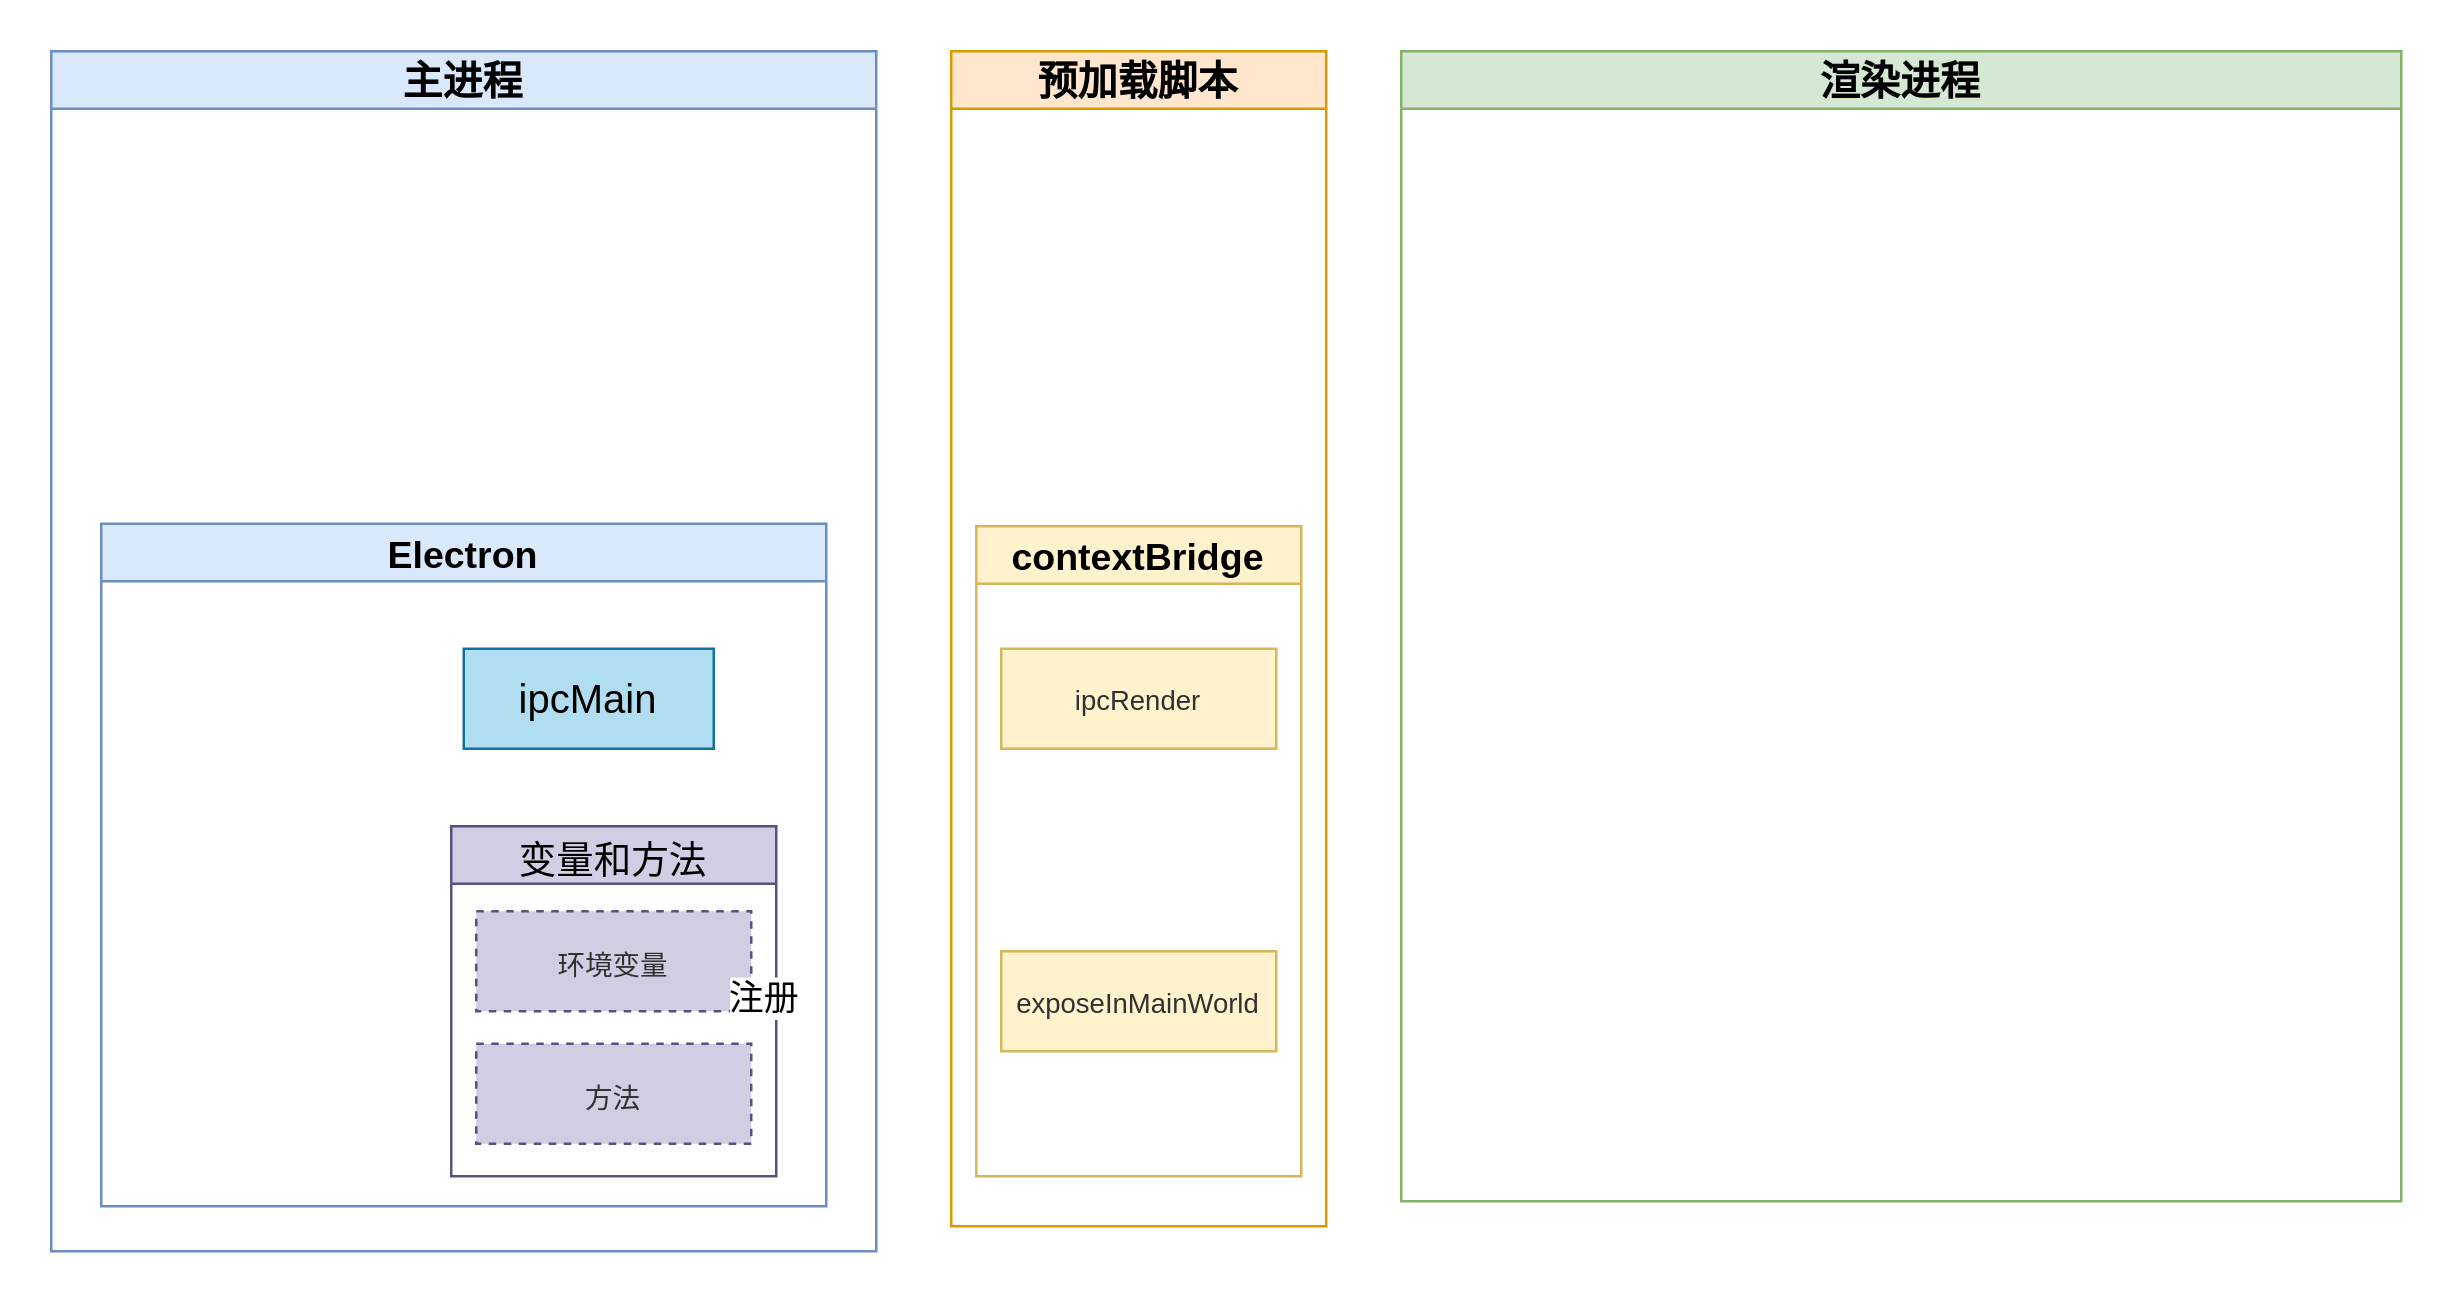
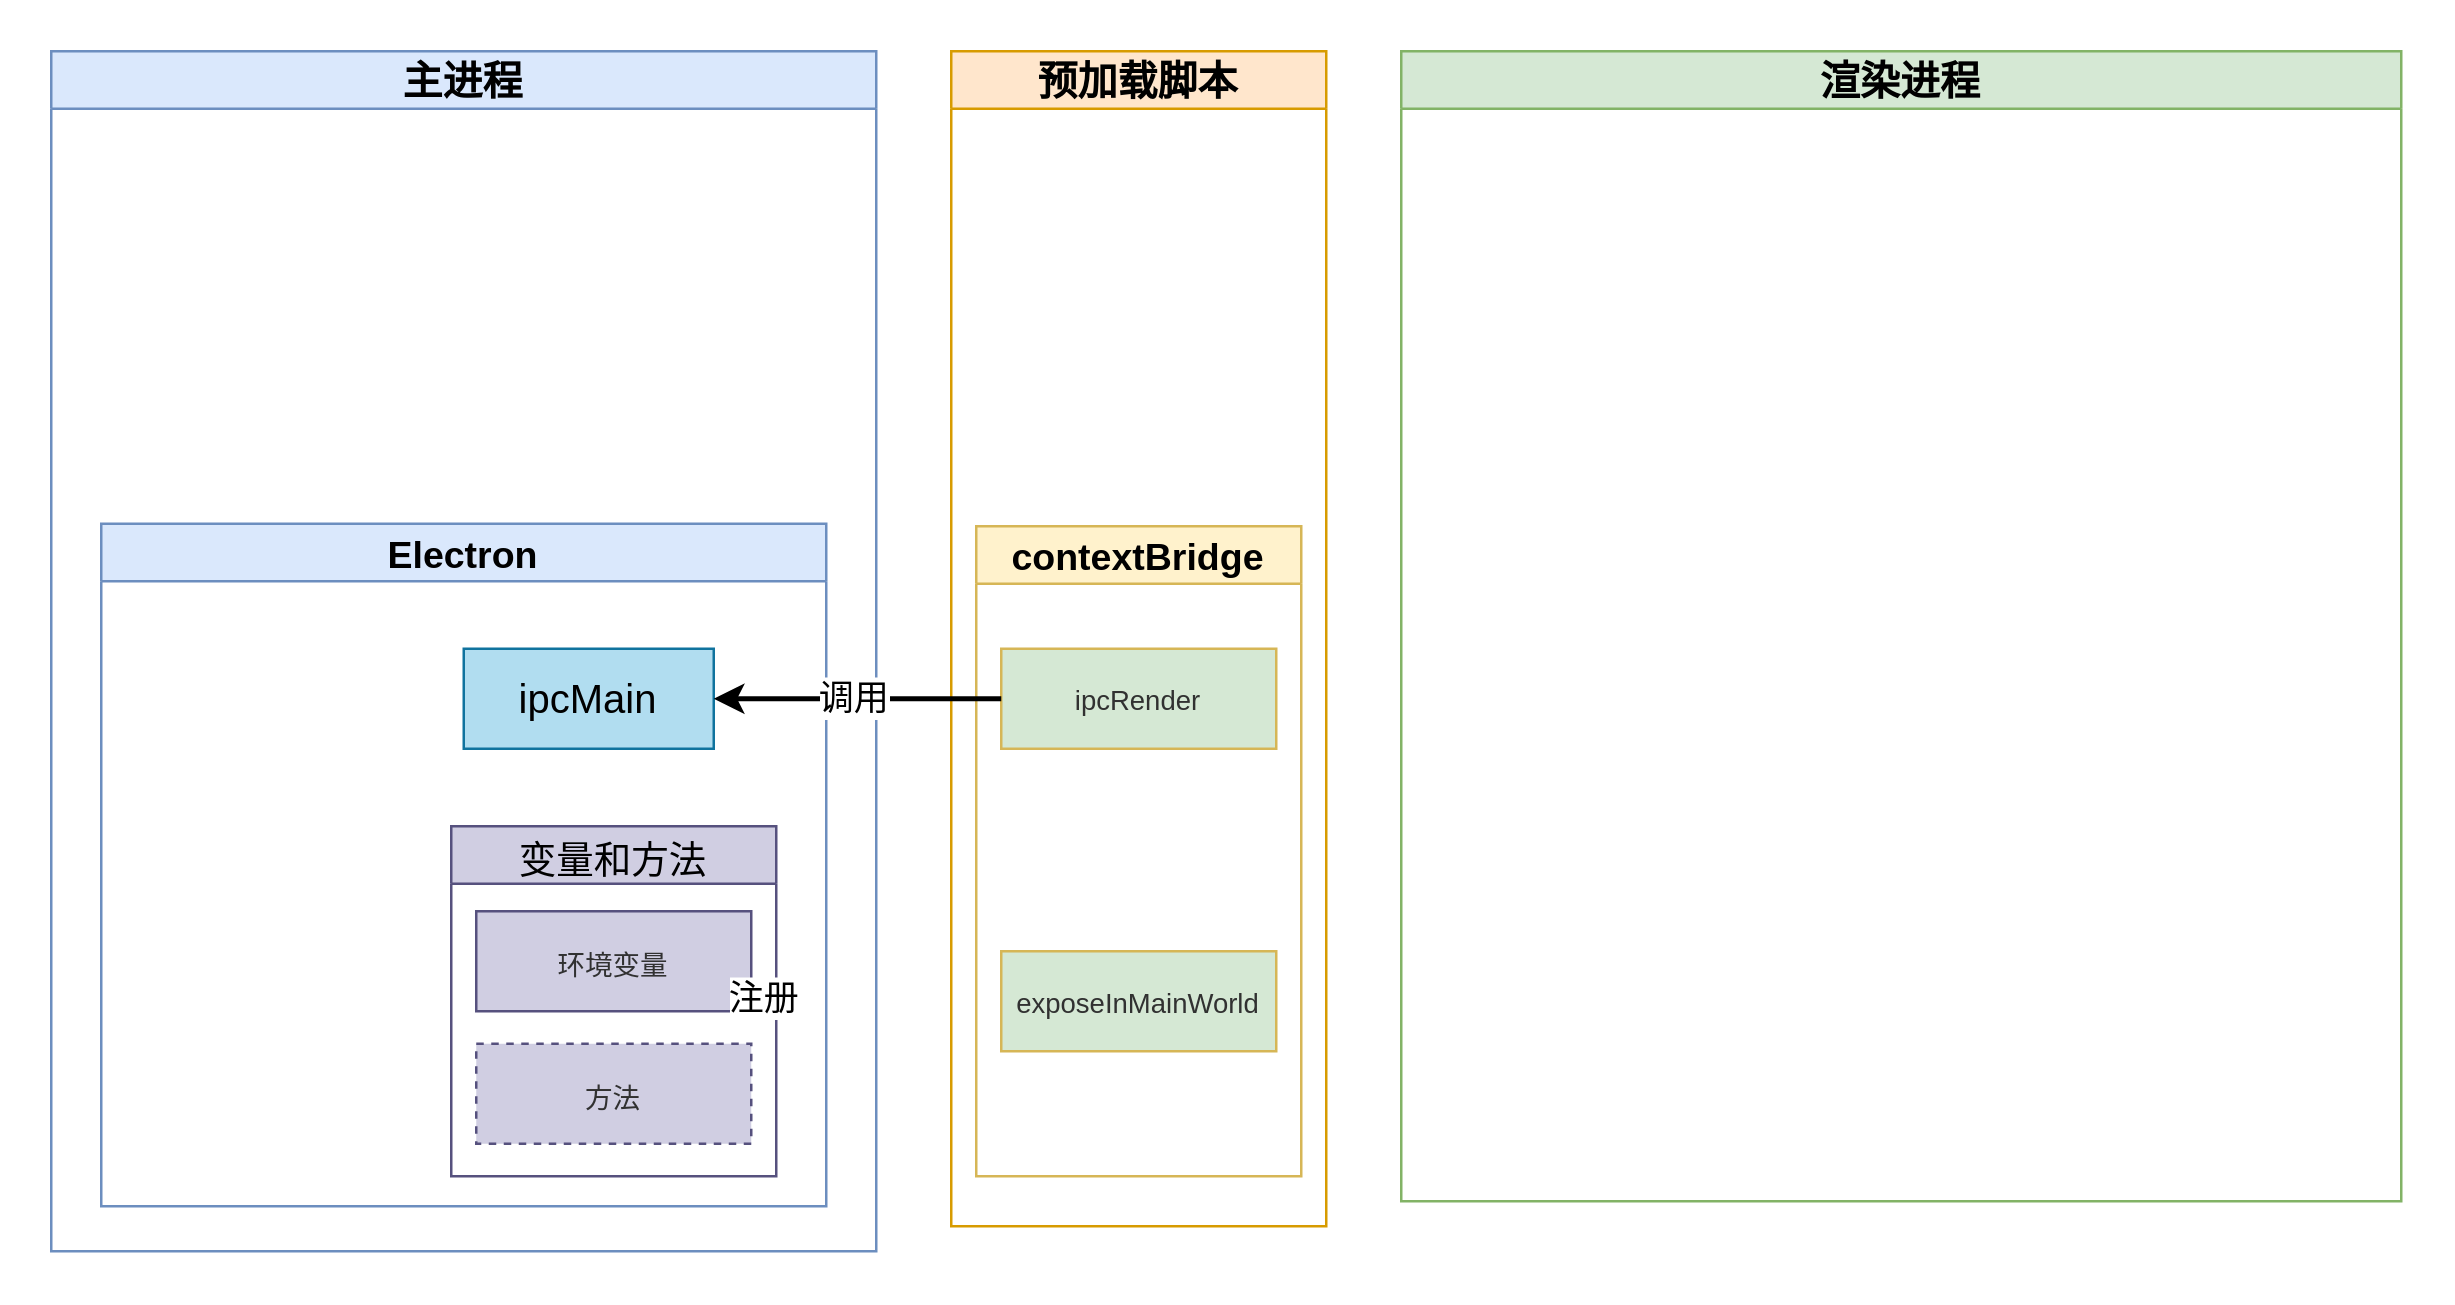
+ <mxCell id="14" value="调用" style="edgeStyle=orthogonalEdgeStyle;rounded=0;orthogonalLoop=1;jettySize=auto;html=1;exitX=0;exitY=0.5;exitDx=0;exitDy=0;entryX=1;entryY=0.5;entryDx=0;entryDy=0;fontSize=14;strokeWidth=2;" edge="1" parent="1" source="12" target="7"><mxGeometry x="0.02" relative="1" as="geometry"><mxPoint as="offset" /></mxGeometry></mxCell>
- <mxCell id="12" value="&lt;p style=&quot;margin: 0px; font-variant-numeric: normal; font-variant-east-asian: normal; font-variant-alternates: normal; font-kerning: auto; font-optical-sizing: auto; font-feature-settings: normal; font-variation-settings: normal; font-stretch: normal; font-size: 11px; line-height: normal; color: rgb(49, 49, 49); -webkit-text-stroke-color: rgb(0, 0, 0);&quot; class=&quot;p1&quot;&gt;ipcRender&lt;/p&gt;" style="whiteSpace=wrap;html=1;fillColor=#fff2cc;strokeColor=#d6b656;" vertex="1" parent="10"><mxGeometry x="10" y="49" width="110" height="40" as="geometry" /></mxCell>
+ <mxCell id="12" value="&lt;p style=&quot;margin: 0px; font-variant-numeric: normal; font-variant-east-asian: normal; font-variant-alternates: normal; font-kerning: auto; font-optical-sizing: auto; font-feature-settings: normal; font-variation-settings: normal; font-stretch: normal; font-size: 11px; line-height: normal; color: rgb(49, 49, 49); -webkit-text-stroke-color: rgb(0, 0, 0);&quot; class=&quot;p1&quot;&gt;ipcRender&lt;/p&gt;" style="whiteSpace=wrap;html=1;fillColor=#d5e8d4;strokeColor=#d6b656;" vertex="1" parent="10"><mxGeometry x="10" y="49" width="110" height="40" as="geometry" /></mxCell>
- <mxCell id="6" value="&lt;p style=&quot;margin: 0px; font-variant-numeric: normal; font-variant-east-asian: normal; font-variant-alternates: normal; font-kerning: auto; font-optical-sizing: auto; font-feature-settings: normal; font-variation-settings: normal; font-stretch: normal; font-size: 11px; line-height: normal; color: rgb(49, 49, 49); -webkit-text-stroke-color: rgb(0, 0, 0);&quot; class=&quot;p1&quot;&gt;环境变量&lt;/p&gt;" style="whiteSpace=wrap;html=1;fillColor=#d0cee2;strokeColor=#56517e;dashed=1;" vertex="1" parent="4"><mxGeometry x="10" y="34" width="110" height="40" as="geometry" /></mxCell>
+ <mxCell id="6" value="&lt;p style=&quot;margin: 0px; font-variant-numeric: normal; font-variant-east-asian: normal; font-variant-alternates: normal; font-kerning: auto; font-optical-sizing: auto; font-feature-settings: normal; font-variation-settings: normal; font-stretch: normal; font-size: 11px; line-height: normal; color: rgb(49, 49, 49); -webkit-text-stroke-color: rgb(0, 0, 0);&quot; class=&quot;p1&quot;&gt;环境变量&lt;/p&gt;" style="whiteSpace=wrap;html=1;fillColor=#d0cee2;strokeColor=#56517e;" vertex="1" parent="4"><mxGeometry x="10" y="34" width="110" height="40" as="geometry" /></mxCell>
- <mxCell id="11" value="&lt;p style=&quot;margin: 0px; font-variant-numeric: normal; font-variant-east-asian: normal; font-variant-alternates: normal; font-kerning: auto; font-optical-sizing: auto; font-feature-settings: normal; font-variation-settings: normal; font-stretch: normal; line-height: normal; color: rgb(49, 49, 49); -webkit-text-stroke-color: rgb(0, 0, 0);&quot; class=&quot;p1&quot;&gt;&lt;font style=&quot;font-size: 11px;&quot;&gt;exposeInMainWorld&lt;/font&gt;&lt;/p&gt;" style="whiteSpace=wrap;html=1;fillColor=#fff2cc;strokeColor=#d6b656;" vertex="1" parent="10"><mxGeometry x="10" y="170" width="110" height="40" as="geometry" /></mxCell>
+ <mxCell id="11" value="&lt;p style=&quot;margin: 0px; font-variant-numeric: normal; font-variant-east-asian: normal; font-variant-alternates: normal; font-kerning: auto; font-optical-sizing: auto; font-feature-settings: normal; font-variation-settings: normal; font-stretch: normal; line-height: normal; color: rgb(49, 49, 49); -webkit-text-stroke-color: rgb(0, 0, 0);&quot; class=&quot;p1&quot;&gt;&lt;font style=&quot;font-size: 11px;&quot;&gt;exposeInMainWorld&lt;/font&gt;&lt;/p&gt;" style="whiteSpace=wrap;html=1;fillColor=#d5e8d4;strokeColor=#d6b656;" vertex="1" parent="10"><mxGeometry x="10" y="170" width="110" height="40" as="geometry" /></mxCell>
